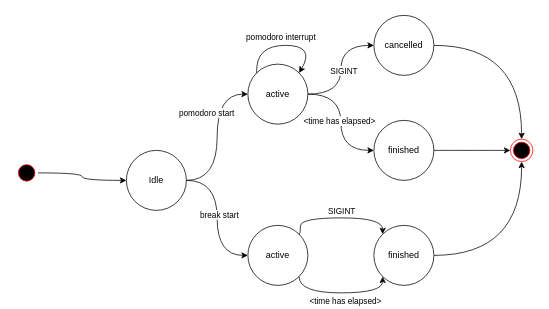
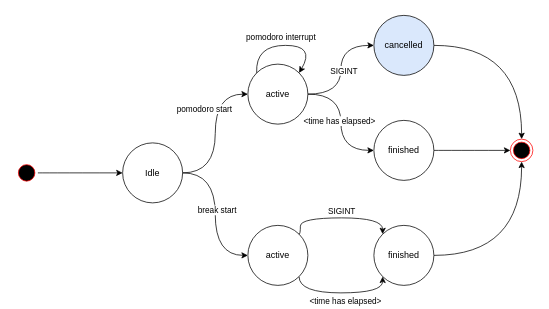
- <mxCell id="19" value="cancelled" style="ellipse;whiteSpace=wrap;html=1;aspect=fixed;" parent="1" vertex="1"><mxGeometry x="498" y="20" width="80" height="80" as="geometry" /></mxCell>
+ <mxCell id="19" value="cancelled" style="ellipse;whiteSpace=wrap;html=1;aspect=fixed;fillColor=#dae8fc;" parent="1" vertex="1"><mxGeometry x="498" y="20" width="80" height="80" as="geometry" /></mxCell>
- <mxCell id="15" value="Idle" style="ellipse;whiteSpace=wrap;html=1;aspect=fixed;" parent="1" vertex="1"><mxGeometry x="168" y="200" width="80" height="80" as="geometry" /></mxCell>
+ <mxCell id="15" value="Idle" style="ellipse;whiteSpace=wrap;html=1;aspect=fixed;" parent="1" vertex="1"><mxGeometry x="163" y="190" width="80" height="80" as="geometry" /></mxCell>
